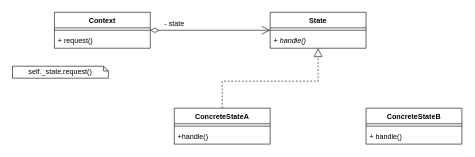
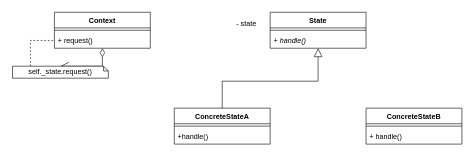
- <mxCell id="18" value="- state" style="text;html=1;align=center;verticalAlign=middle;resizable=0;points=[];autosize=1;" vertex="1" parent="1"><mxGeometry x="265" y="30" width="50" height="20" as="geometry" /></mxCell>
+ <mxCell id="18" value="- state" style="text;html=1;align=center;verticalAlign=middle;resizable=0;points=[];autosize=1;" vertex="1" parent="1"><mxGeometry x="385" y="30" width="50" height="20" as="geometry" /></mxCell>
- <mxCell id="2" style="edgeStyle=orthogonalEdgeStyle;rounded=0;orthogonalLoop=1;jettySize=auto;html=1;startSize=12;endArrow=open;endFill=0;endSize=12;startArrow=diamondThin;startFill=0;" edge="1" parent="1" source="3" target="6"><mxGeometry relative="1" as="geometry" /></mxCell>
+ <mxCell id="2" style="edgeStyle=orthogonalEdgeStyle;rounded=0;orthogonalLoop=1;jettySize=auto;html=1;startSize=12;endArrow=open;endFill=0;endSize=12;startArrow=diamondThin;startFill=0;" edge="1" parent="1" source="3" target="17"><mxGeometry relative="1" as="geometry" /></mxCell>
+ <mxCell id="16" style="edgeStyle=orthogonalEdgeStyle;rounded=0;orthogonalLoop=1;jettySize=auto;html=1;startArrow=none;startFill=0;startSize=12;endArrow=none;endFill=0;endSize=12;dashed=1;" edge="1" parent="1" source="17" target="5"><mxGeometry relative="1" as="geometry"><Array as="points"><mxPoint x="50" y="67" /></Array></mxGeometry></mxCell>
- <mxCell id="9" style="edgeStyle=orthogonalEdgeStyle;rounded=0;orthogonalLoop=1;jettySize=auto;html=1;exitX=0.5;exitY=0;exitDx=0;exitDy=0;endSize=12;startSize=12;endArrow=block;endFill=0;dashed=1;" edge="1" parent="1" source="10" target="6"><mxGeometry relative="1" as="geometry" /></mxCell>
+ <mxCell id="9" style="edgeStyle=orthogonalEdgeStyle;rounded=0;orthogonalLoop=1;jettySize=auto;html=1;exitX=0.5;exitY=0;exitDx=0;exitDy=0;endSize=12;startSize=12;endArrow=block;endFill=0;" edge="1" parent="1" source="10" target="6"><mxGeometry relative="1" as="geometry" /></mxCell>
